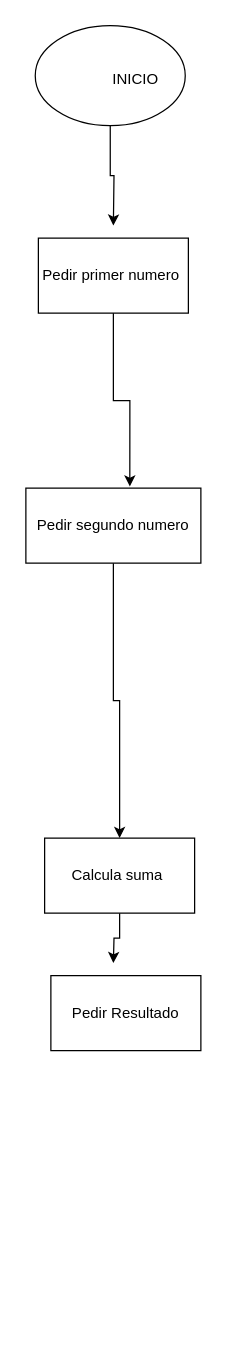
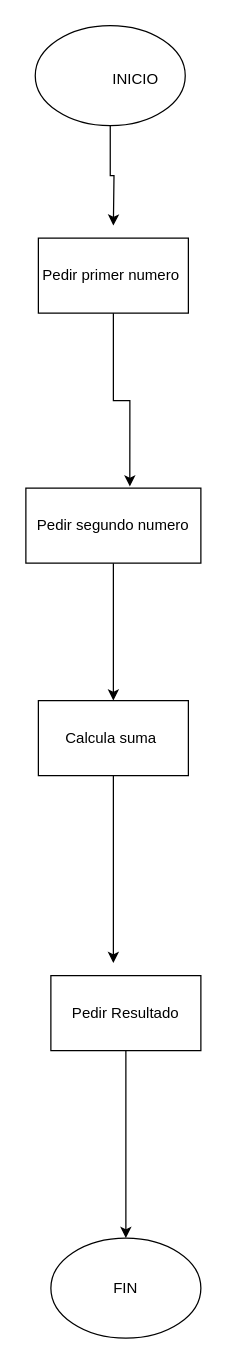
- <mxCell id="9" value="Calcula suma&amp;nbsp;" style="rounded=0;whiteSpace=wrap;html=1;" vertex="1" parent="1"><mxGeometry x="35" y="670" width="120" height="60" as="geometry" /></mxCell>
+ <mxCell id="9" value="Calcula suma&amp;nbsp;" style="rounded=0;whiteSpace=wrap;html=1;" vertex="1" parent="1"><mxGeometry x="30" y="560" width="120" height="60" as="geometry" /></mxCell>
+ <mxCell id="10" style="edgeStyle=orthogonalEdgeStyle;rounded=0;orthogonalLoop=1;jettySize=auto;html=1;exitX=0.5;exitY=1;exitDx=0;exitDy=0;entryX=0.5;entryY=0;entryDx=0;entryDy=0;" edge="1" parent="1" source="11" target="12"><mxGeometry relative="1" as="geometry" /></mxCell>
+ <mxCell id="12" value="FIN" style="ellipse;whiteSpace=wrap;html=1;" vertex="1" parent="1"><mxGeometry x="40" y="990" width="120" height="80" as="geometry" /></mxCell>
